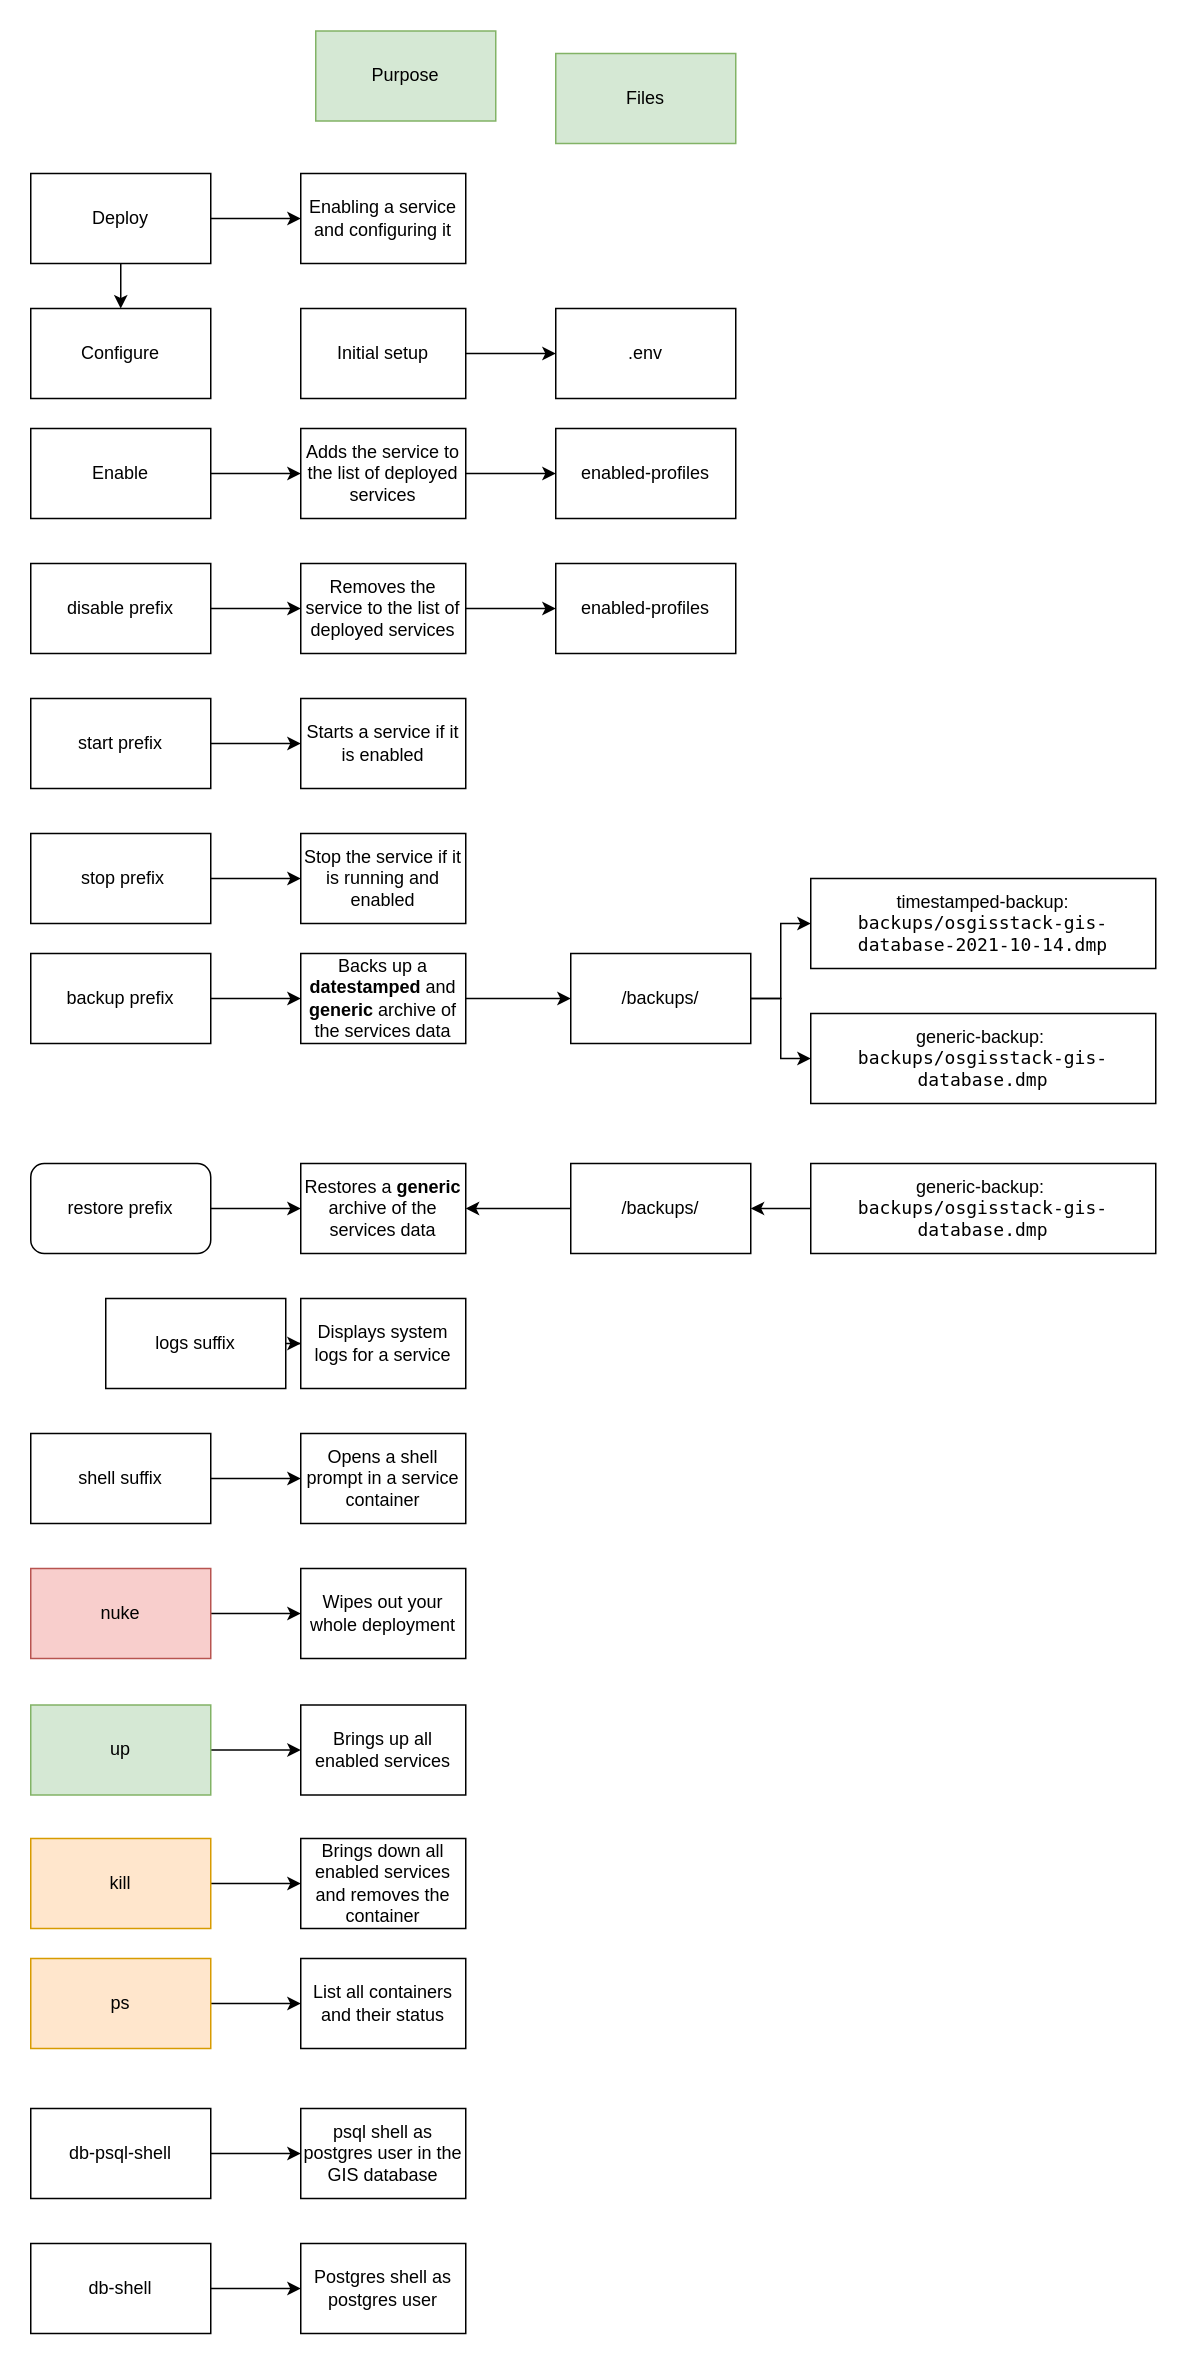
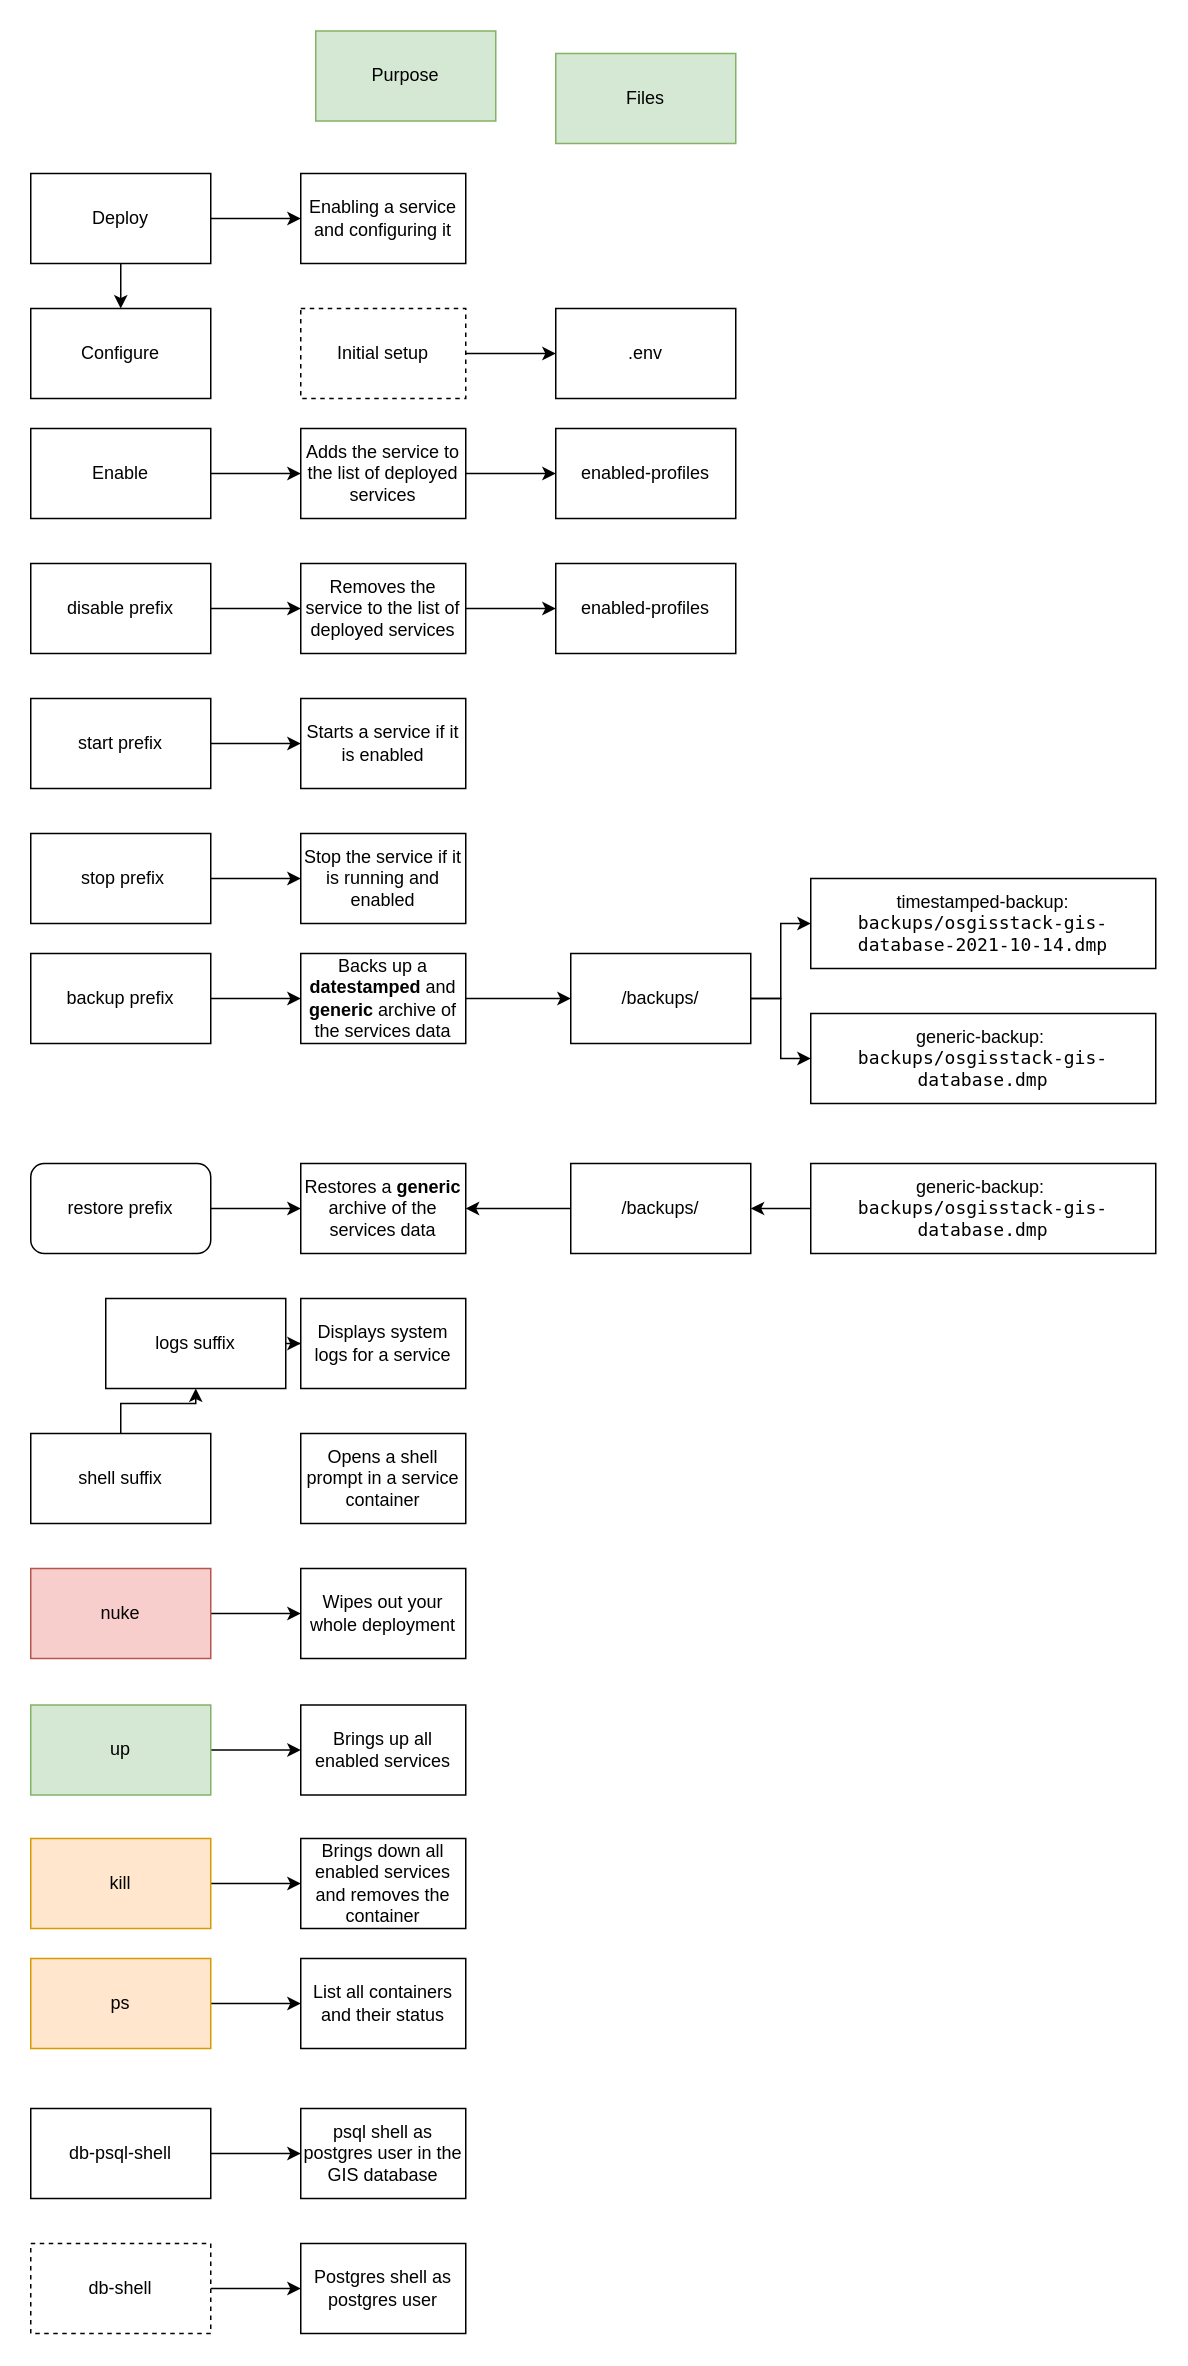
- <mxCell id="4" value="Initial setup" style="rounded=0;whiteSpace=wrap;html=1;" vertex="1" parent="1"><mxGeometry x="200" y="205" width="110" height="60" as="geometry" /></mxCell>
+ <mxCell id="4" value="Initial setup" style="rounded=0;whiteSpace=wrap;html=1;dashed=1;" vertex="1" parent="1"><mxGeometry x="200" y="205" width="110" height="60" as="geometry" /></mxCell>
- <mxCell id="46" style="edgeStyle=orthogonalEdgeStyle;rounded=0;orthogonalLoop=1;jettySize=auto;html=1;entryX=0;entryY=0.5;entryDx=0;entryDy=0;" edge="1" parent="1" source="47" target="48"><mxGeometry relative="1" as="geometry" /></mxCell>
+ <mxCell id="46" style="edgeStyle=orthogonalEdgeStyle;rounded=0;orthogonalLoop=1;jettySize=auto;html=1;" edge="1" parent="1" source="47" target="44"><mxGeometry relative="1" as="geometry" /></mxCell>
- <mxCell id="65" value="db-shell" style="rounded=0;whiteSpace=wrap;html=1;" vertex="1" parent="1"><mxGeometry x="20" y="1495" width="120" height="60" as="geometry" /></mxCell>
+ <mxCell id="65" value="db-shell" style="rounded=0;whiteSpace=wrap;html=1;dashed=1;" vertex="1" parent="1"><mxGeometry x="20" y="1495" width="120" height="60" as="geometry" /></mxCell>
